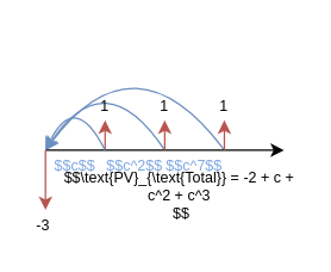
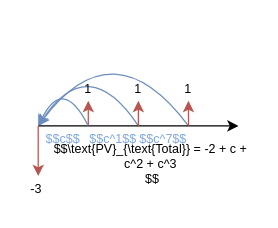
- <mxCell id="8" value="$$c^2$$" style="text;html=1;strokeColor=none;fillColor=none;align=center;verticalAlign=middle;whiteSpace=wrap;rounded=0;fontSize=10;fontColor=#7EA6E0;" vertex="1" parent="4"><mxGeometry x="60" y="60" width="20" height="20" as="geometry" /></mxCell>
+ <mxCell id="8" value="$$c^1$$" style="text;html=1;strokeColor=none;fillColor=none;align=center;verticalAlign=middle;whiteSpace=wrap;rounded=0;fontSize=10;fontColor=#7EA6E0;" vertex="1" parent="4"><mxGeometry x="60" y="60" width="20" height="20" as="geometry" /></mxCell>
